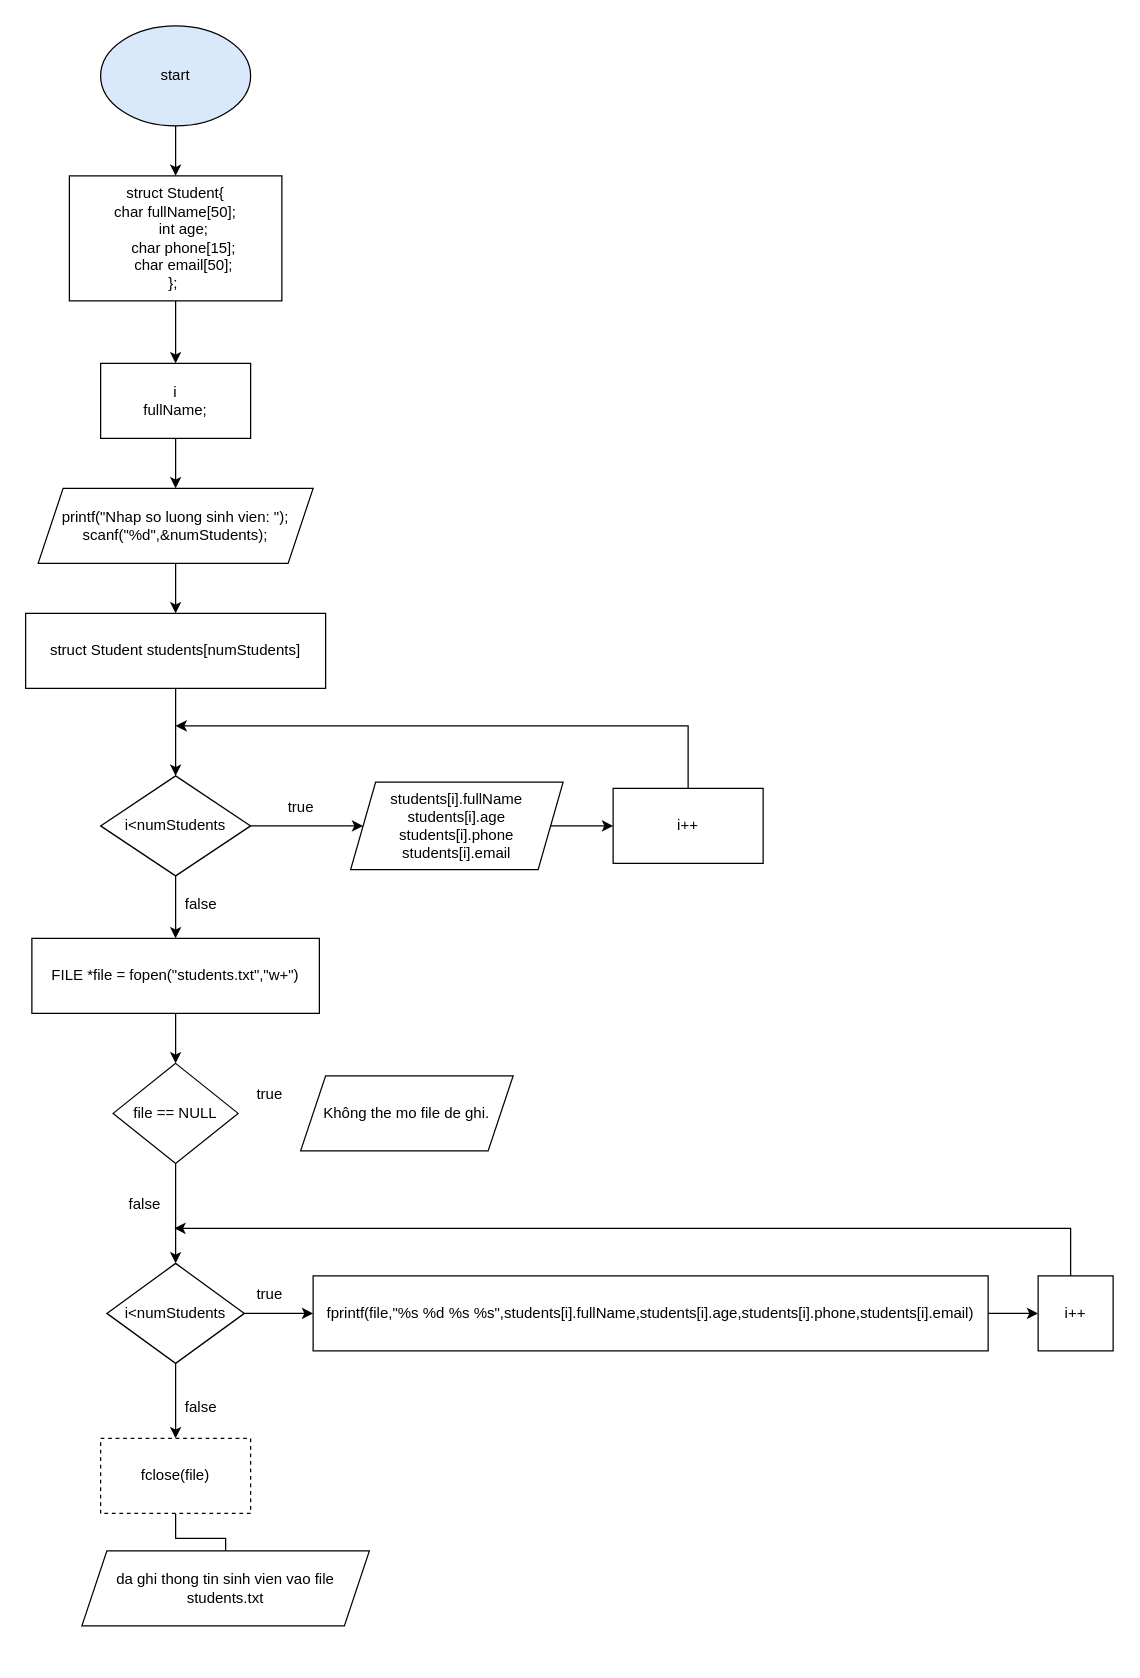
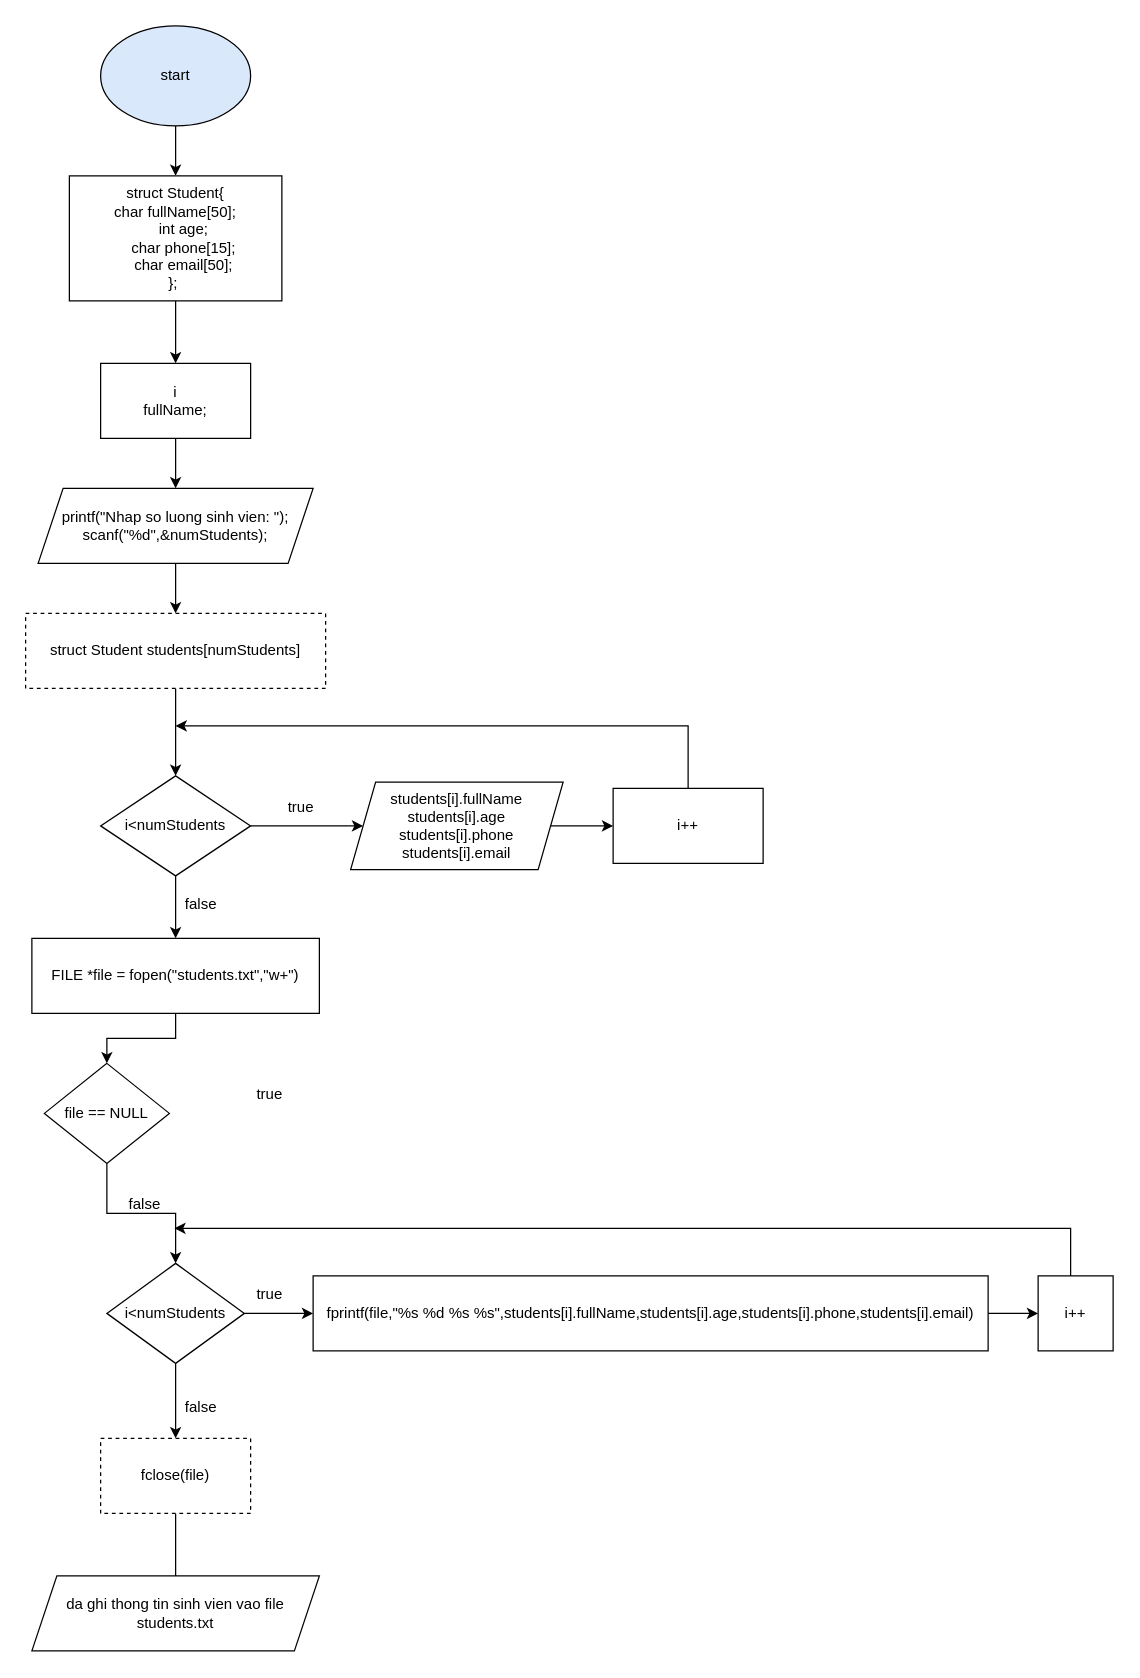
- <mxCell id="11" value="struct Student students[numStudents]" style="rounded=0;whiteSpace=wrap;html=1;" vertex="1" parent="1"><mxGeometry x="20" y="490" width="240" height="60" as="geometry" /></mxCell>
+ <mxCell id="11" value="struct Student students[numStudents]" style="rounded=0;whiteSpace=wrap;html=1;dashed=1;" vertex="1" parent="1"><mxGeometry x="20" y="490" width="240" height="60" as="geometry" /></mxCell>
- <mxCell id="24" value="file == NULL" style="rhombus;whiteSpace=wrap;html=1;" vertex="1" parent="1"><mxGeometry x="90" y="850" width="100" height="80" as="geometry" /></mxCell>
+ <mxCell id="24" value="file == NULL" style="rhombus;whiteSpace=wrap;html=1;" vertex="1" parent="1"><mxGeometry x="35" y="850" width="100" height="80" as="geometry" /></mxCell>
- <mxCell id="25" value="Không the mo file de ghi." style="shape=parallelogram;perimeter=parallelogramPerimeter;whiteSpace=wrap;html=1;fixedSize=1;" vertex="1" parent="1"><mxGeometry x="240" y="860" width="170" height="60" as="geometry" /></mxCell>
- <mxCell id="39" value="da ghi thong tin sinh vien vao file students.txt" style="shape=parallelogram;perimeter=parallelogramPerimeter;whiteSpace=wrap;html=1;fixedSize=1;" vertex="1" parent="1"><mxGeometry x="65" y="1240" width="230" height="60" as="geometry" /></mxCell>
+ <mxCell id="39" value="da ghi thong tin sinh vien vao file students.txt" style="shape=parallelogram;perimeter=parallelogramPerimeter;whiteSpace=wrap;html=1;fixedSize=1;" vertex="1" parent="1"><mxGeometry x="25" y="1260" width="230" height="60" as="geometry" /></mxCell>
